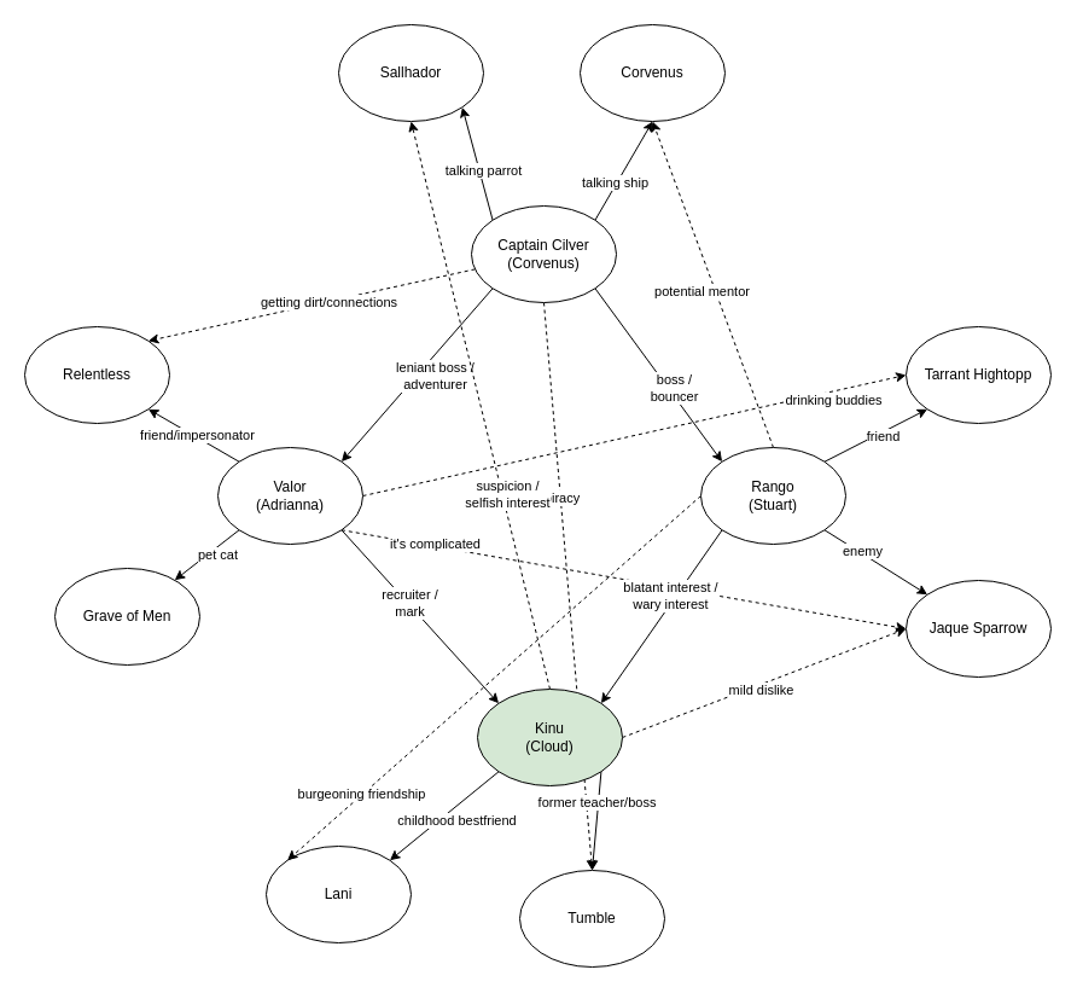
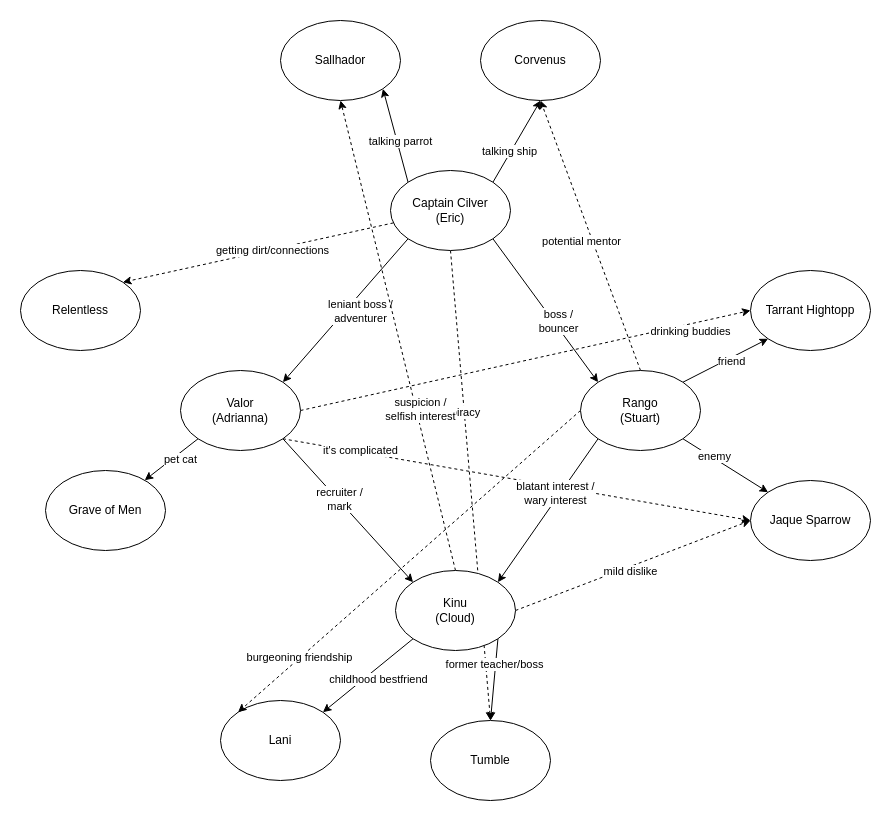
- <mxCell id="33" value="&lt;div&gt;Captain Cilver&lt;/div&gt;(Corvenus)" style="ellipse;whiteSpace=wrap;html=1;" vertex="1" parent="1"><mxGeometry x="390" y="170" width="120" height="80" as="geometry" /></mxCell>
+ <mxCell id="33" value="&lt;div&gt;Captain Cilver&lt;/div&gt;(Eric)" style="ellipse;whiteSpace=wrap;html=1;" vertex="1" parent="1"><mxGeometry x="390" y="170" width="120" height="80" as="geometry" /></mxCell>
- <mxCell id="14" style="edgeStyle=none;rounded=0;orthogonalLoop=1;jettySize=auto;html=1;exitX=0;exitY=0;exitDx=0;exitDy=0;entryX=1;entryY=1;entryDx=0;entryDy=0;" edge="1" parent="1" source="20" target="4"><mxGeometry relative="1" as="geometry" /></mxCell>
- <mxCell id="15" value="friend/impersonator" style="edgeLabel;html=1;align=center;verticalAlign=middle;resizable=0;points=[];" vertex="1" connectable="0" parent="14"><mxGeometry x="0.567" y="-1" relative="1" as="geometry"><mxPoint x="23" y="13" as="offset" /></mxGeometry></mxCell>
- <mxCell id="42" value="&lt;div&gt;Kinu&lt;/div&gt;&lt;div&gt;(Cloud)&lt;br&gt;&lt;/div&gt;" style="ellipse;whiteSpace=wrap;html=1;fillColor=#d5e8d4;" vertex="1" parent="1"><mxGeometry x="395" y="570" width="120" height="80" as="geometry" /></mxCell>
+ <mxCell id="42" value="&lt;div&gt;Kinu&lt;/div&gt;&lt;div&gt;(Cloud)&lt;br&gt;&lt;/div&gt;" style="ellipse;whiteSpace=wrap;html=1;" vertex="1" parent="1"><mxGeometry x="395" y="570" width="120" height="80" as="geometry" /></mxCell>
